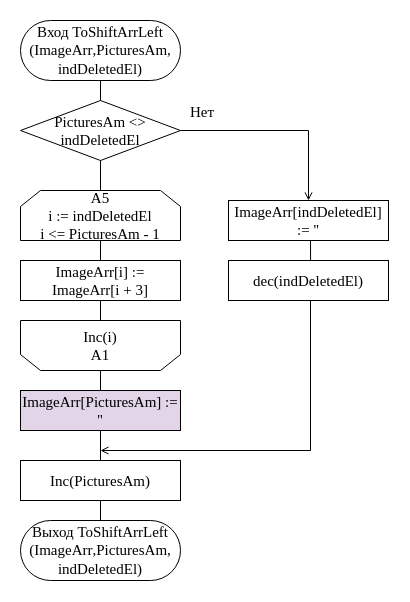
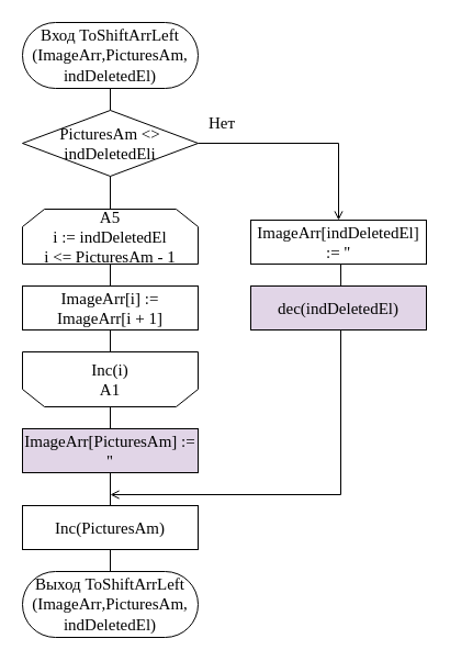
- <mxCell id="5" value="PicturesAm &amp;lt;&amp;gt; indDeletedEl" style="rhombus;whiteSpace=wrap;html=1;fontSize=15;rounded=0;fontFamily=Times New Roman;" vertex="1" parent="1"><mxGeometry x="20" y="100" width="160" height="60" as="geometry" /></mxCell>
+ <mxCell id="5" value="PicturesAm &amp;lt;&amp;gt; indDeletedEli" style="rhombus;whiteSpace=wrap;html=1;fontSize=15;rounded=0;fontFamily=Times New Roman;" vertex="1" parent="1"><mxGeometry x="20" y="100" width="160" height="60" as="geometry" /></mxCell>
- <mxCell id="7" value="ImageArr[i] := ImageArr[i + 3]" style="rounded=0;whiteSpace=wrap;html=1;fontSize=15;fontFamily=Times New Roman;" vertex="1" parent="1"><mxGeometry x="20" y="260" width="160" height="40" as="geometry" /></mxCell>
+ <mxCell id="7" value="ImageArr[i] := ImageArr[i + 1]" style="rounded=0;whiteSpace=wrap;html=1;fontSize=15;fontFamily=Times New Roman;" vertex="1" parent="1"><mxGeometry x="20" y="260" width="160" height="40" as="geometry" /></mxCell>
- <mxCell id="11" value="dec(indDeletedEl)" style="rounded=0;whiteSpace=wrap;html=1;fontSize=15;fontFamily=Times New Roman;" vertex="1" parent="1"><mxGeometry x="228" y="260" width="160" height="40" as="geometry" /></mxCell>
+ <mxCell id="11" value="dec(indDeletedEl)" style="rounded=0;whiteSpace=wrap;html=1;fontSize=15;fontFamily=Times New Roman;fillColor=#e1d5e7;" vertex="1" parent="1"><mxGeometry x="228" y="260" width="160" height="40" as="geometry" /></mxCell>
